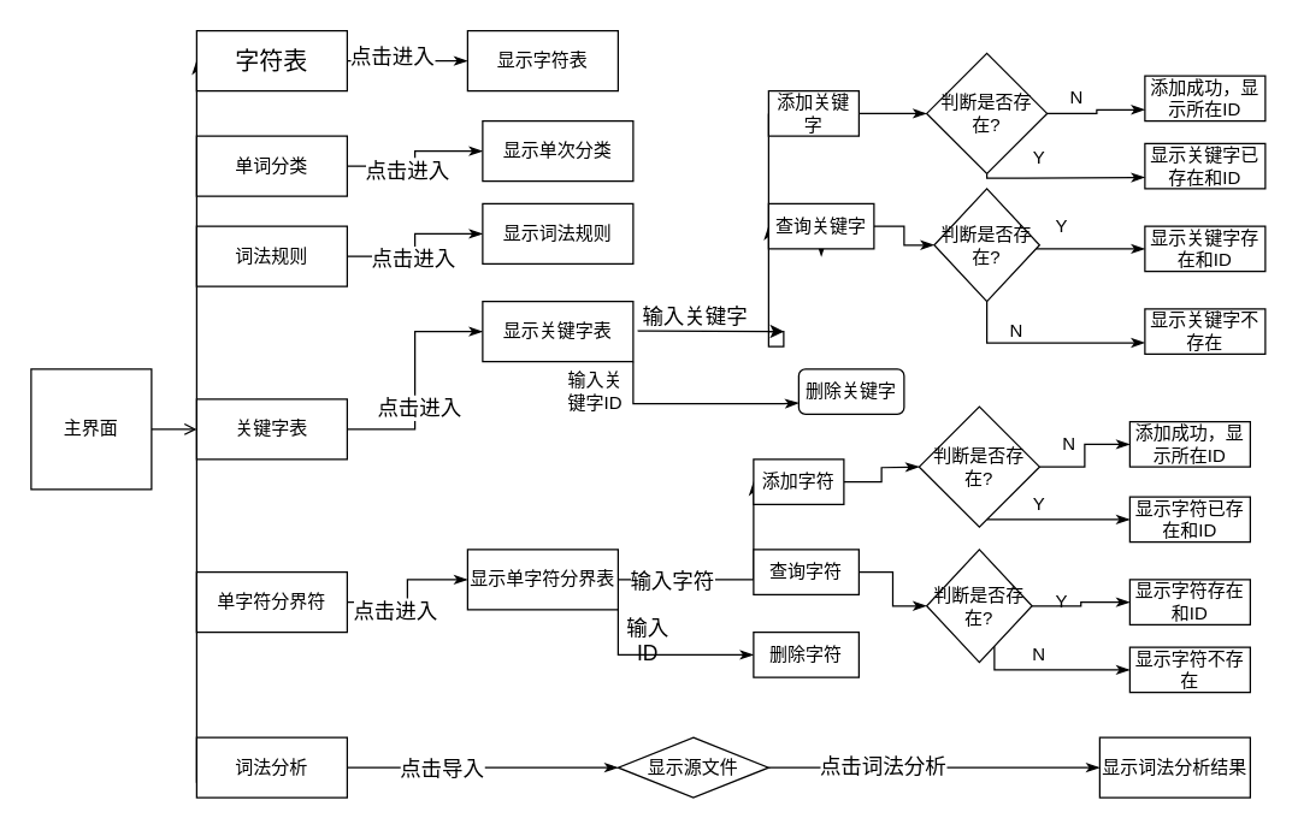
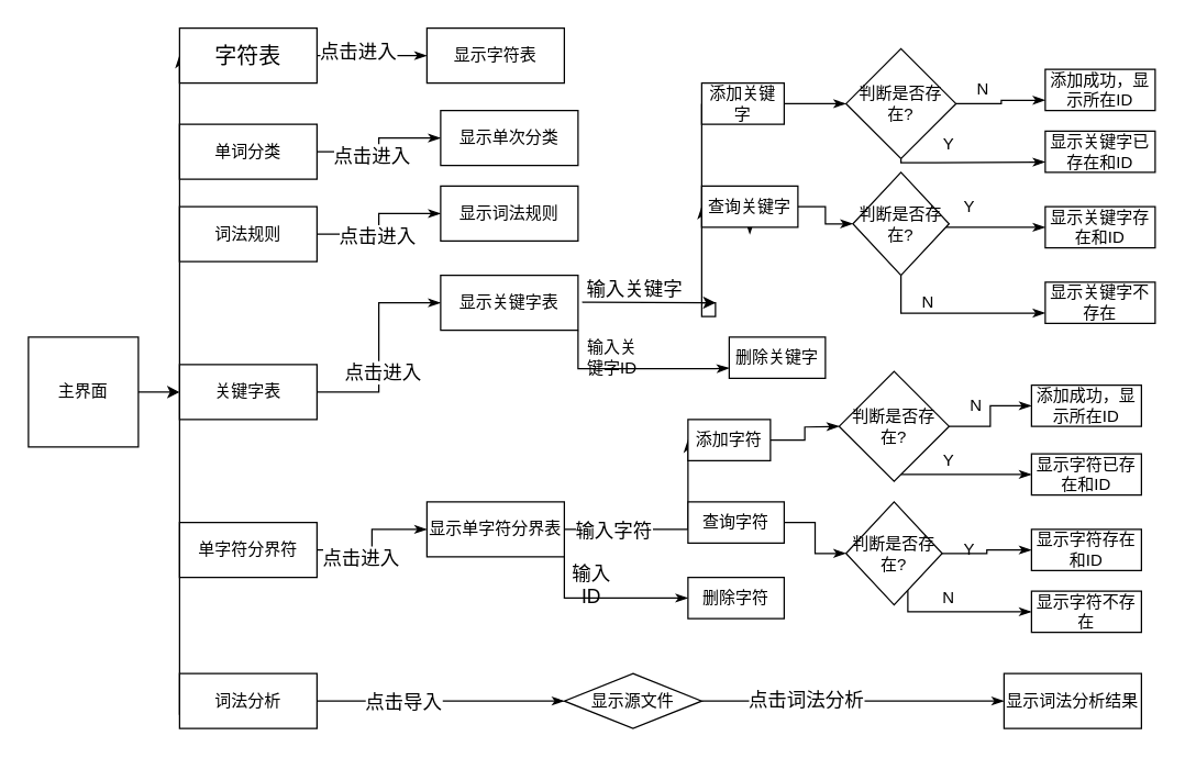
- <mxCell id="49" value="输入关键字ID" style="text;html=1;strokeColor=none;fillColor=none;align=center;verticalAlign=middle;whiteSpace=wrap;rounded=0;" parent="1" vertex="1"><mxGeometry x="375" y="250" width="40" height="20" as="geometry" /></mxCell>
+ <mxCell id="49" value="输入关键字ID" style="text;html=1;strokeColor=none;fillColor=none;align=center;verticalAlign=middle;whiteSpace=wrap;rounded=0;" parent="1" vertex="1"><mxGeometry x="425" y="250" width="40" height="20" as="geometry" /></mxCell>
- <mxCell id="48" value="删除关键字" style="whiteSpace=wrap;html=1;rounded=1;" parent="1" vertex="1"><mxGeometry x="530" y="245" width="70" height="30" as="geometry" /></mxCell>
+ <mxCell id="48" value="删除关键字" style="rounded=0;whiteSpace=wrap;html=1;" parent="1" vertex="1"><mxGeometry x="530" y="245" width="70" height="30" as="geometry" /></mxCell>
- <mxCell id="2" style="edgeStyle=orthogonalEdgeStyle;rounded=0;orthogonalLoop=1;jettySize=auto;html=1;entryX=0;entryY=0.5;entryDx=0;entryDy=0;endArrow=open;" parent="1" source="4" target="16" edge="1"><mxGeometry relative="1" as="geometry" /></mxCell>
+ <mxCell id="2" style="edgeStyle=orthogonalEdgeStyle;rounded=0;orthogonalLoop=1;jettySize=auto;html=1;entryX=0;entryY=0.5;entryDx=0;entryDy=0;" parent="1" source="4" target="16" edge="1"><mxGeometry relative="1" as="geometry" /></mxCell>
